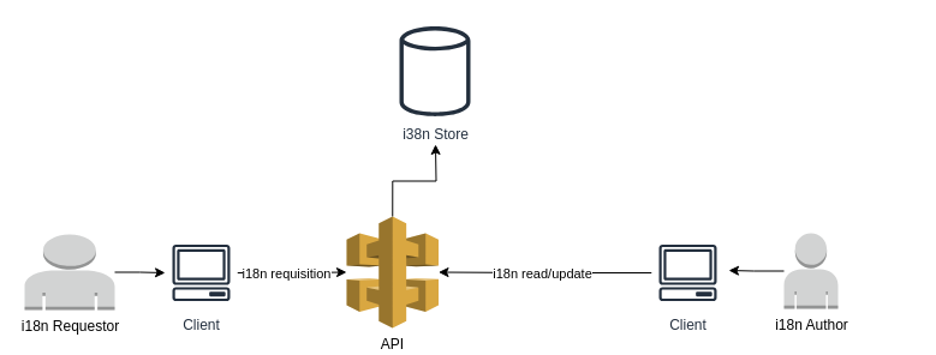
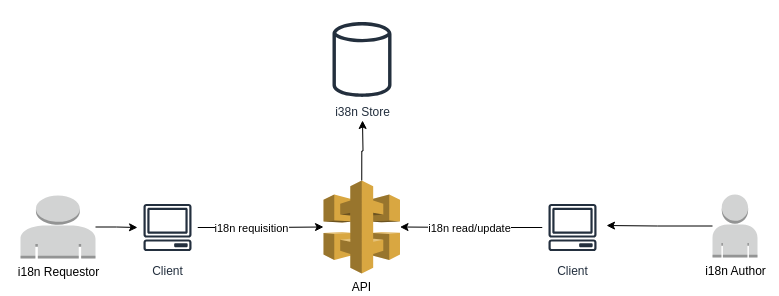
- <mxCell id="6" value="i18n Author" style="outlineConnect=0;dashed=0;verticalLabelPosition=bottom;verticalAlign=top;align=center;html=1;shape=mxgraph.aws3.user;fillColor=#D2D3D3;gradientColor=none;" vertex="1" parent="1"><mxGeometry x="652" y="194" width="45" height="63" as="geometry" /></mxCell>
+ <mxCell id="6" value="i18n Author" style="outlineConnect=0;dashed=0;verticalLabelPosition=bottom;verticalAlign=top;align=center;html=1;shape=mxgraph.aws3.user;fillColor=#D2D3D3;gradientColor=none;" vertex="1" parent="1"><mxGeometry x="712" y="194" width="45" height="63" as="geometry" /></mxCell>
- <mxCell id="2" value="API" style="outlineConnect=0;dashed=0;verticalLabelPosition=bottom;verticalAlign=top;align=center;html=1;shape=mxgraph.aws3.api_gateway;fillColor=#D9A741;gradientColor=none;" vertex="1" parent="1"><mxGeometry x="288" y="180" width="76.5" height="93" as="geometry" /></mxCell>
+ <mxCell id="2" value="API" style="outlineConnect=0;dashed=0;verticalLabelPosition=bottom;verticalAlign=top;align=center;html=1;shape=mxgraph.aws3.api_gateway;fillColor=#D9A741;gradientColor=none;" vertex="1" parent="1"><mxGeometry x="323" y="180" width="76.5" height="93" as="geometry" /></mxCell>
